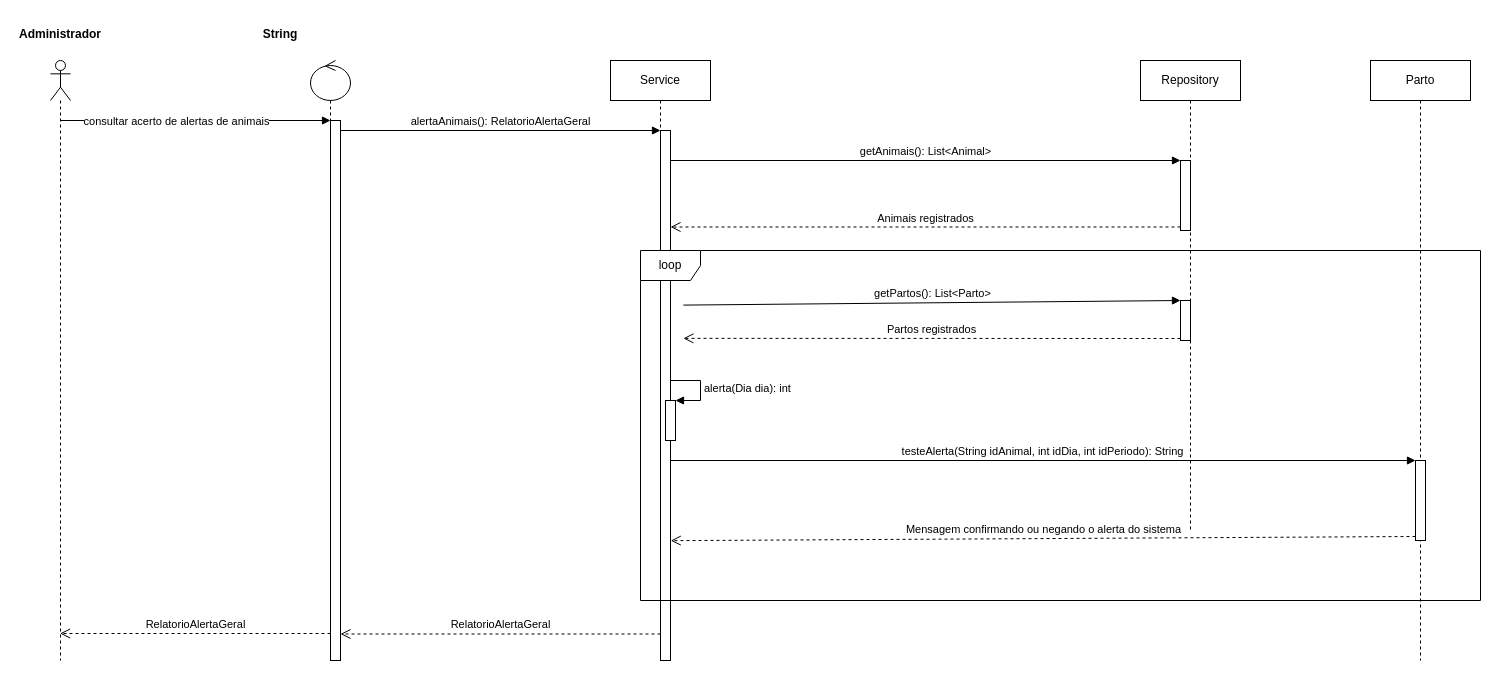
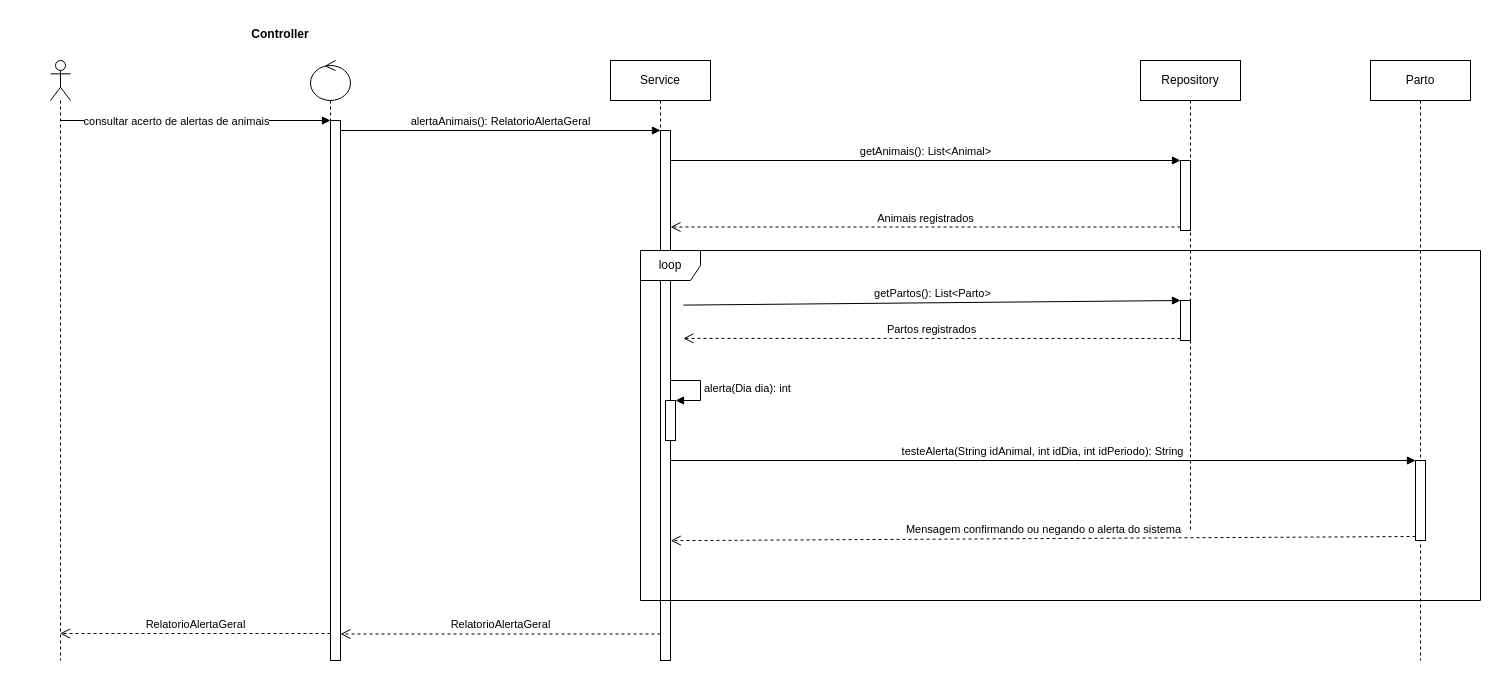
- <mxCell id="3" value="Administrador" style="text;align=center;fontStyle=1;verticalAlign=middle;spacingLeft=3;spacingRight=3;strokeColor=none;rotatable=0;points=[[0,0.5],[1,0.5]];portConstraint=eastwest;" vertex="1" parent="1"><mxGeometry x="20" y="20" width="80" height="26" as="geometry" /></mxCell>
- <mxCell id="6" value="String" style="text;align=center;fontStyle=1;verticalAlign=middle;spacingLeft=3;spacingRight=3;strokeColor=none;rotatable=0;points=[[0,0.5],[1,0.5]];portConstraint=eastwest;" vertex="1" parent="1"><mxGeometry x="240" y="20" width="80" height="26" as="geometry" /></mxCell>
+ <mxCell id="6" value="Controller" style="text;align=center;fontStyle=1;verticalAlign=middle;spacingLeft=3;spacingRight=3;strokeColor=none;rotatable=0;points=[[0,0.5],[1,0.5]];portConstraint=eastwest;" vertex="1" parent="1"><mxGeometry x="240" y="20" width="80" height="26" as="geometry" /></mxCell>
